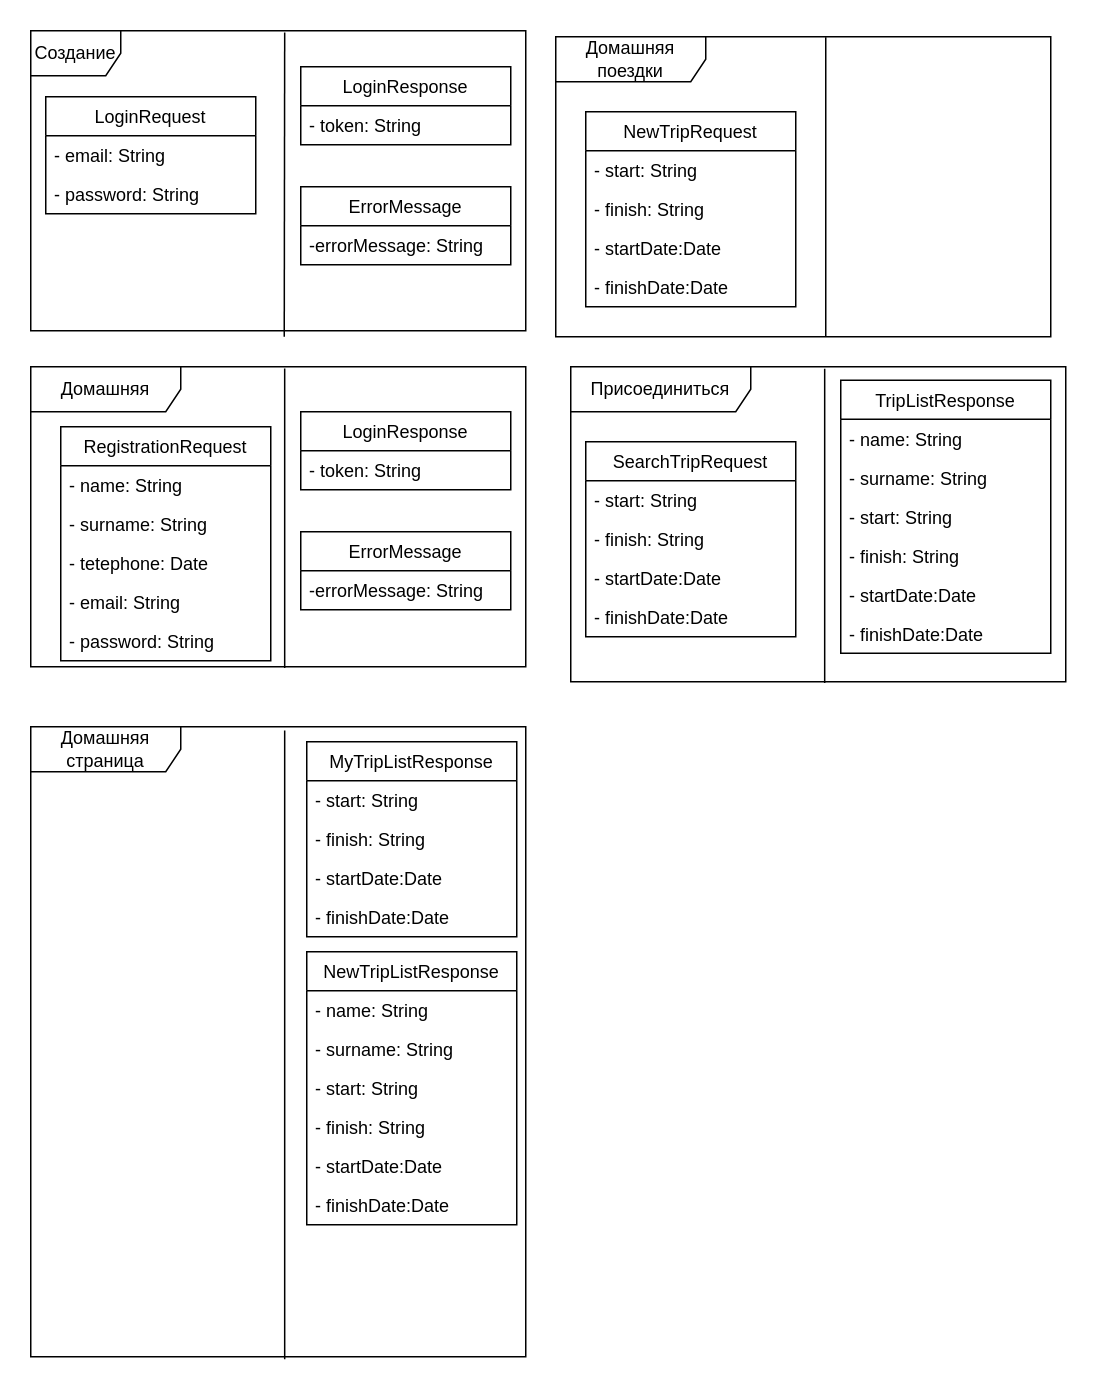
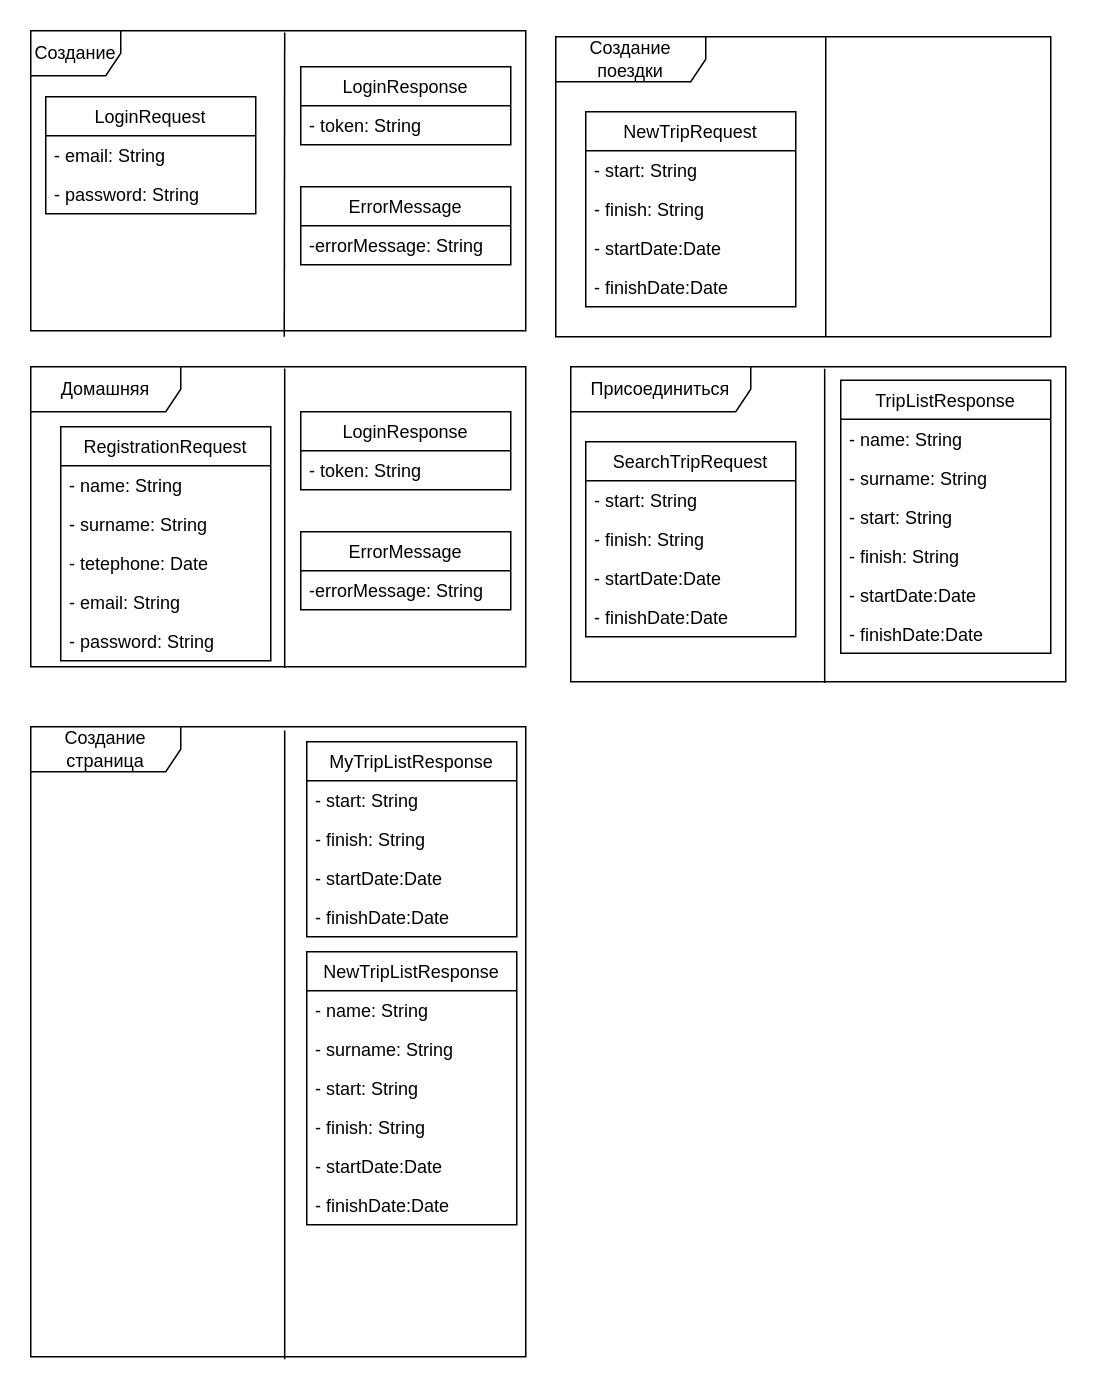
- <mxCell id="4" value="Домашняя поездки" style="shape=umlFrame;whiteSpace=wrap;html=1;width=100;height=30;" parent="1" vertex="1"><mxGeometry x="370" y="24" width="330" height="200" as="geometry" /></mxCell>
+ <mxCell id="4" value="Создание поездки" style="shape=umlFrame;whiteSpace=wrap;html=1;width=100;height=30;" parent="1" vertex="1"><mxGeometry x="370" y="24" width="330" height="200" as="geometry" /></mxCell>
- <mxCell id="2" value="Домашняя страница" style="shape=umlFrame;whiteSpace=wrap;html=1;width=100;height=30;" parent="1" vertex="1"><mxGeometry x="20" y="484" width="330" height="420" as="geometry" /></mxCell>
+ <mxCell id="2" value="Создание страница" style="shape=umlFrame;whiteSpace=wrap;html=1;width=100;height=30;" parent="1" vertex="1"><mxGeometry x="20" y="484" width="330" height="420" as="geometry" /></mxCell>
